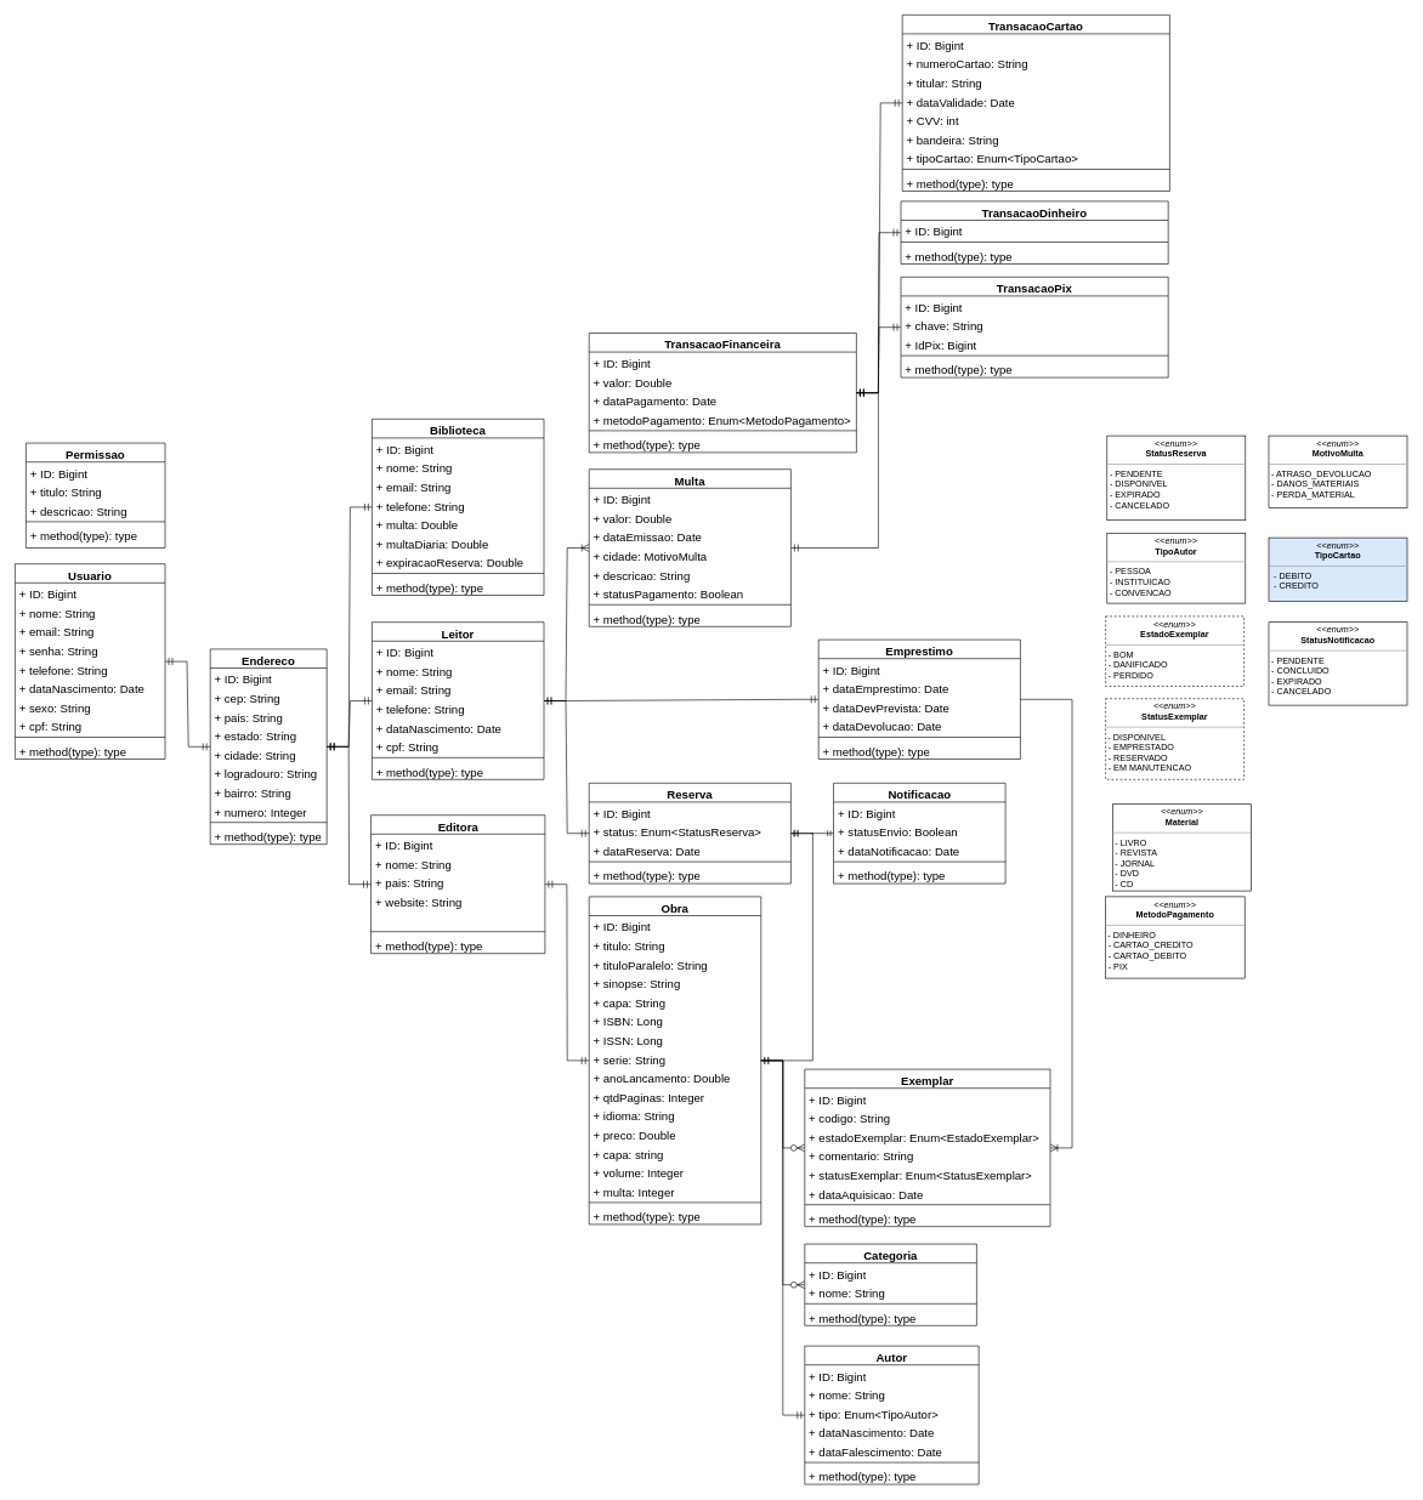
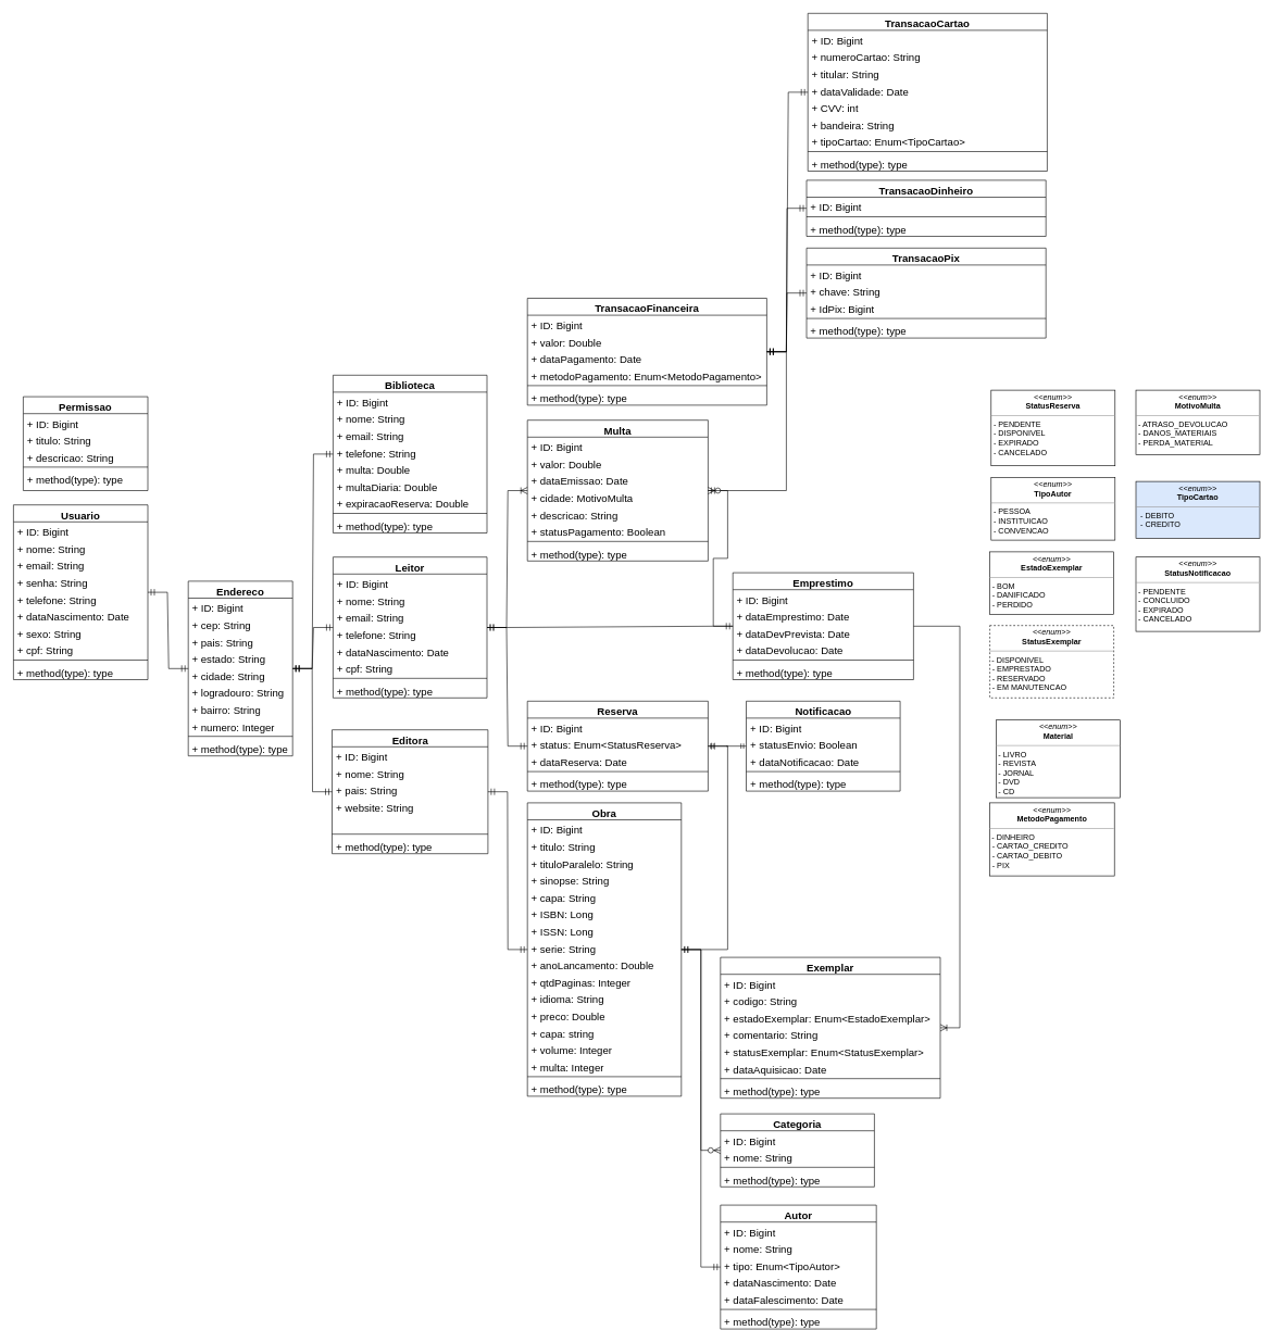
+ <mxCell id="135" value="" style="edgeStyle=entityRelationEdgeStyle;fontSize=12;html=1;endArrow=ERzeroToMany;endFill=1;rounded=0;startSize=8;endSize=8;" parent="1" source="107" target="125" edge="1"><mxGeometry width="100" height="100" relative="1" as="geometry"><mxPoint x="862" y="809" as="sourcePoint" /><mxPoint x="962" y="709" as="targetPoint" /></mxGeometry></mxCell>
- <mxCell id="136" value="&lt;p style=&quot;margin:0px;margin-top:4px;text-align:center;&quot;&gt;&lt;i&gt;&amp;lt;&amp;lt;enum&amp;gt;&amp;gt;&lt;/i&gt;&lt;br&gt;&lt;b&gt;EstadoExemplar&lt;/b&gt;&lt;/p&gt;&lt;hr size=&quot;1&quot;&gt;&lt;p style=&quot;margin:0px;margin-left:4px;&quot;&gt;- BOM&lt;/p&gt;&lt;p style=&quot;margin:0px;margin-left:4px;&quot;&gt;- DANIFICADO&lt;/p&gt;&lt;p style=&quot;margin:0px;margin-left:4px;&quot;&gt;- PERDIDO&lt;/p&gt;" style="verticalAlign=top;align=left;overflow=fill;fontSize=12;fontFamily=Helvetica;html=1;whiteSpace=wrap;dashed=1;" parent="1" vertex="1"><mxGeometry x="1517" y="846" width="190" height="96" as="geometry" /></mxCell>
+ <mxCell id="136" value="&lt;p style=&quot;margin:0px;margin-top:4px;text-align:center;&quot;&gt;&lt;i&gt;&amp;lt;&amp;lt;enum&amp;gt;&amp;gt;&lt;/i&gt;&lt;br&gt;&lt;b&gt;EstadoExemplar&lt;/b&gt;&lt;/p&gt;&lt;hr size=&quot;1&quot;&gt;&lt;p style=&quot;margin:0px;margin-left:4px;&quot;&gt;- BOM&lt;/p&gt;&lt;p style=&quot;margin:0px;margin-left:4px;&quot;&gt;- DANIFICADO&lt;/p&gt;&lt;p style=&quot;margin:0px;margin-left:4px;&quot;&gt;- PERDIDO&lt;/p&gt;" style="verticalAlign=top;align=left;overflow=fill;fontSize=12;fontFamily=Helvetica;html=1;whiteSpace=wrap;" parent="1" vertex="1"><mxGeometry x="1517" y="846" width="190" height="96" as="geometry" /></mxCell>
- <mxCell id="79" value="" style="edgeStyle=entityRelationEdgeStyle;fontSize=12;html=1;endArrow=ERzeroToMany;endFill=1;rounded=0;startSize=8;endSize=8;" parent="1" source="61" target="42" edge="1"><mxGeometry width="100" height="100" relative="1" as="geometry"><mxPoint x="1076" y="1107" as="sourcePoint" /><mxPoint x="1176" y="1007" as="targetPoint" /></mxGeometry></mxCell>
